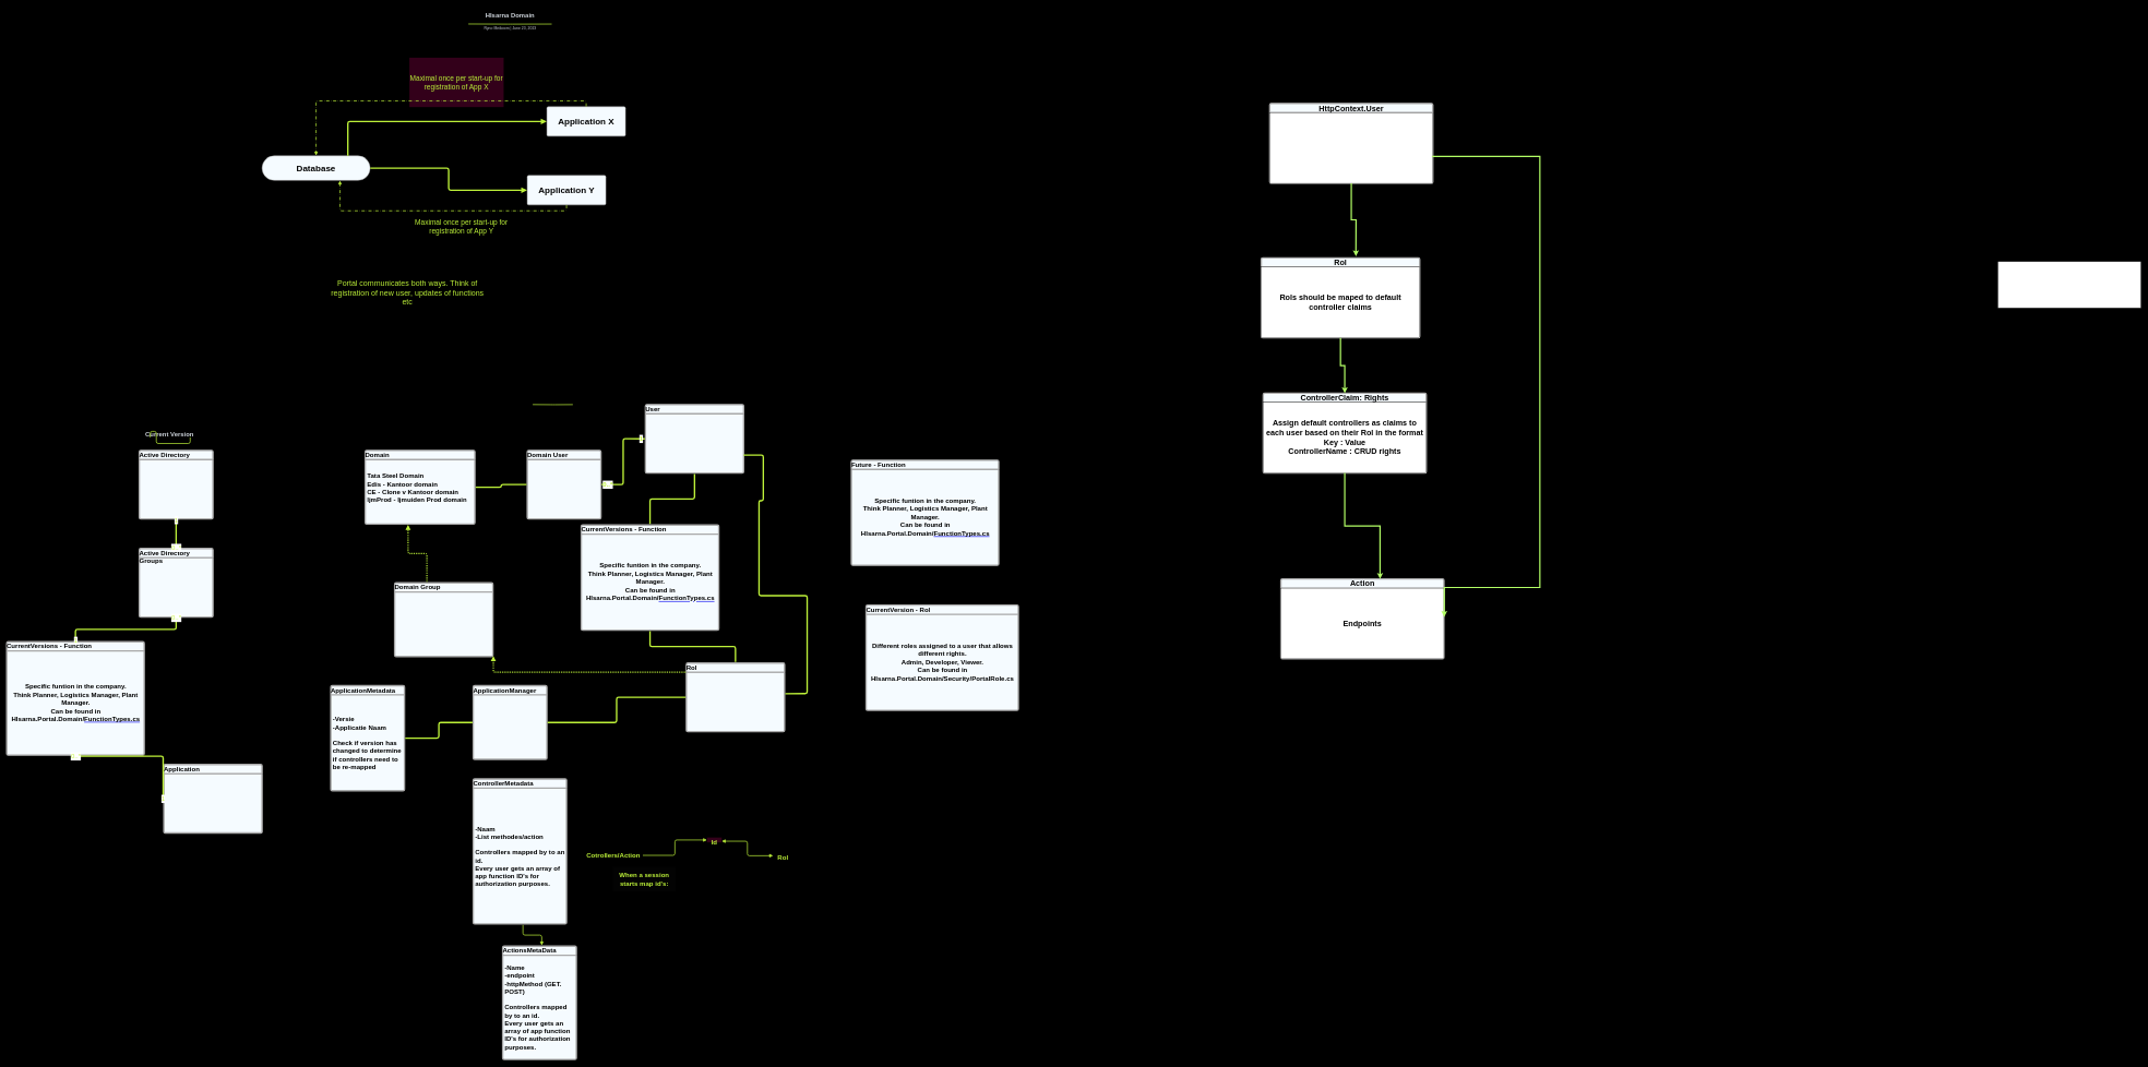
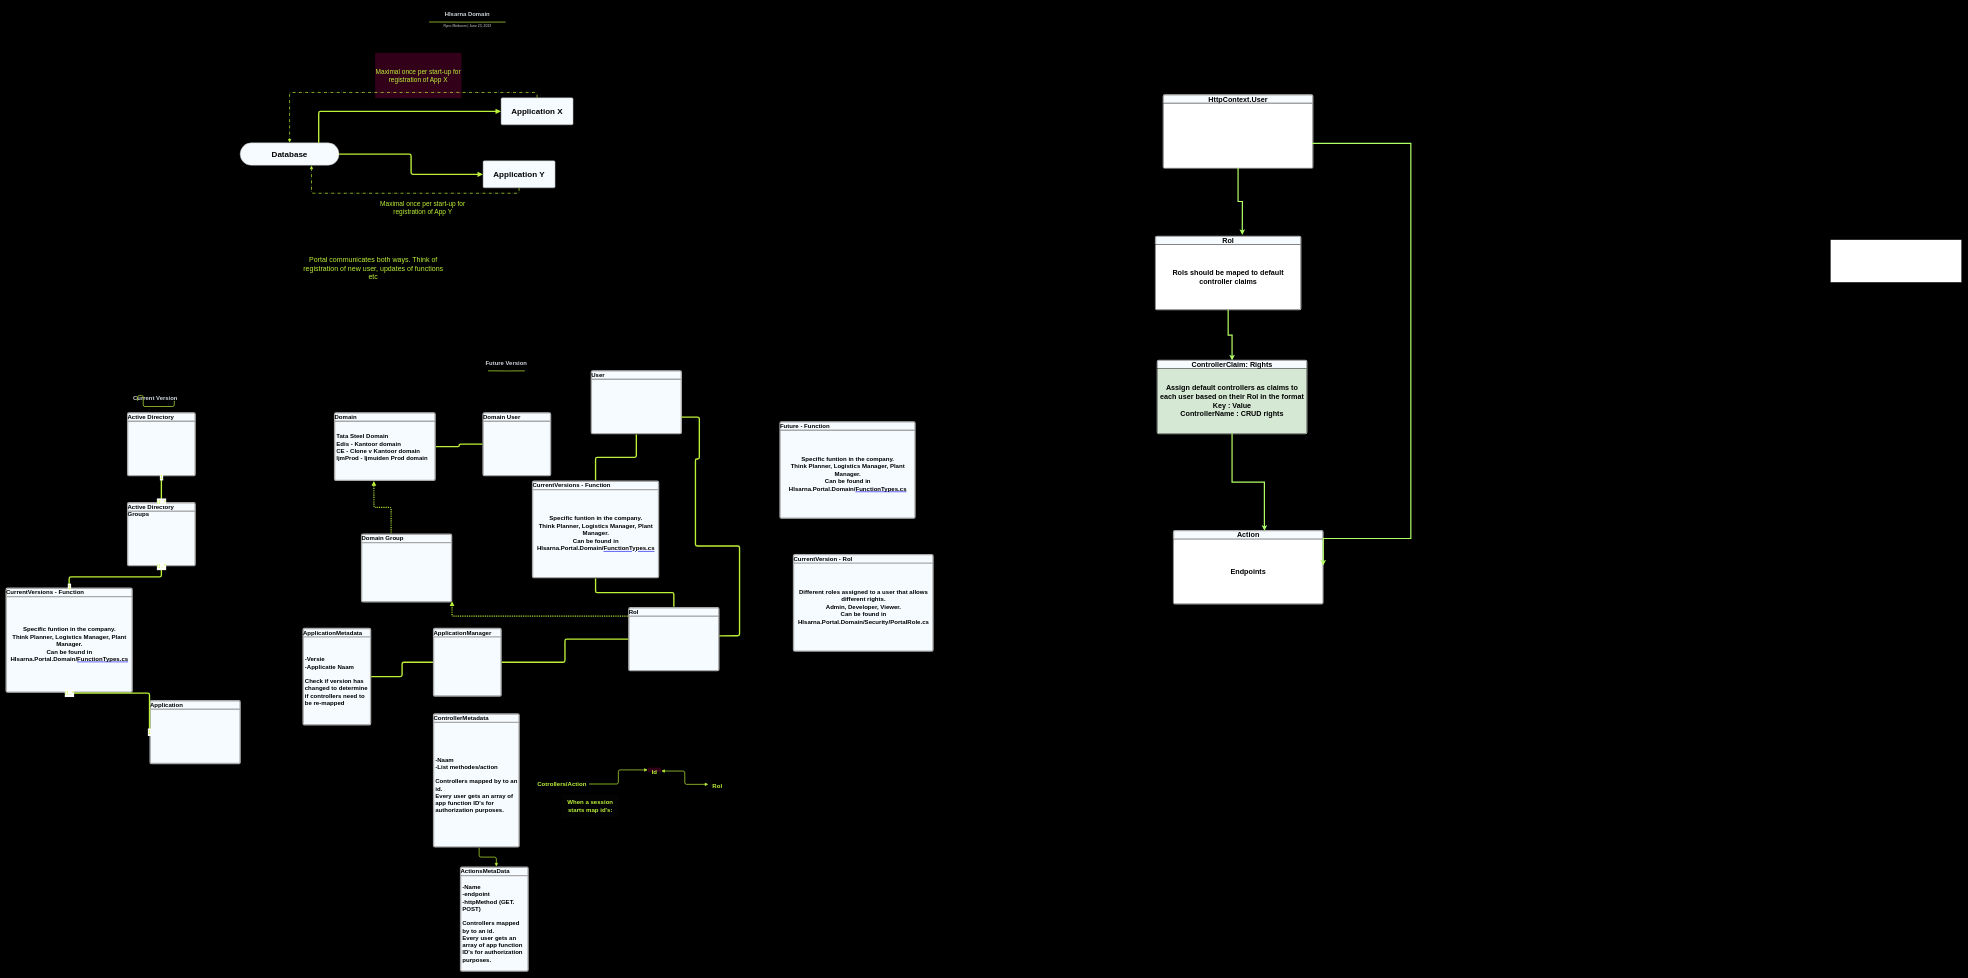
+ <mxCell id="62" value="Future Version" style="points=[[0.688,0.967,0]];html=1;overflow=block;blockSpacing=1;whiteSpace=wrap;fontSize=19.7;fontColor=#ced4db;fontStyle=1;align=center;spacingLeft=7;spacingRight=7;spacingTop=2;spacing=3;strokeOpacity=0;fillOpacity=0;rounded=1;absoluteArcSize=1;arcSize=9;fillColor=#ffffff;strokeWidth=1.5;lucidId=cGw4_K_qEYsT;" parent="61" vertex="1"><mxGeometry width="335" height="26" as="geometry" /></mxCell>
- <mxCell id="86" value="&lt;span style=&quot;font-size: 24px;&quot;&gt;&lt;b&gt;Assign default controllers as claims to each user based on their Rol in the format&lt;br&gt;Key : Value&lt;br&gt;ControllerName : CRUD rights&lt;br&gt;&lt;/b&gt;&lt;/span&gt;" style="whiteSpace=wrap;html=1;" parent="85" vertex="1"><mxGeometry y="28" width="498" height="216" as="geometry" /></mxCell>
+ <mxCell id="86" value="&lt;span style=&quot;font-size: 24px;&quot;&gt;&lt;b&gt;Assign default controllers as claims to each user based on their Rol in the format&lt;br&gt;Key : Value&lt;br&gt;ControllerName : CRUD rights&lt;br&gt;&lt;/b&gt;&lt;/span&gt;" style="whiteSpace=wrap;html=1;fillColor=#d5e8d4;" parent="85" vertex="1"><mxGeometry y="28" width="498" height="216" as="geometry" /></mxCell>
- <mxCell id="17" value="" style="html=1;jettySize=18;whiteSpace=wrap;fontSize=13;strokeColor=#BDF139;strokeWidth=4.5;rounded=1;arcSize=12;edgeStyle=orthogonalEdgeStyle;startArrow=none;endArrow=none;exitX=1.01;exitY=0.5;exitPerimeter=0;entryX=-0.007;entryY=0.5;entryPerimeter=0;lucidId=1rq4UICfc5_h;" parent="1" source="13" target="15" edge="1"><mxGeometry width="100" height="100" relative="1" as="geometry"><Array as="points" /></mxGeometry></mxCell>
- <mxCell id="18" value="0..*" style="text;html=1;resizable=0;labelBackgroundColor=default;align=center;verticalAlign=middle;fontStyle=1;fontColor=#bdf139;fontSize=20.2;" parent="17" vertex="1"><mxGeometry x="-0.868" relative="1" as="geometry"><mxPoint as="offset" /></mxGeometry></mxCell>
- <mxCell id="19" value="1" style="text;html=1;resizable=0;labelBackgroundColor=default;align=center;verticalAlign=middle;fontStyle=1;fontColor=#bdf139;fontSize=20.2;" parent="17" vertex="1"><mxGeometry x="0.913" relative="1" as="geometry"><mxPoint as="offset" /></mxGeometry></mxCell>
